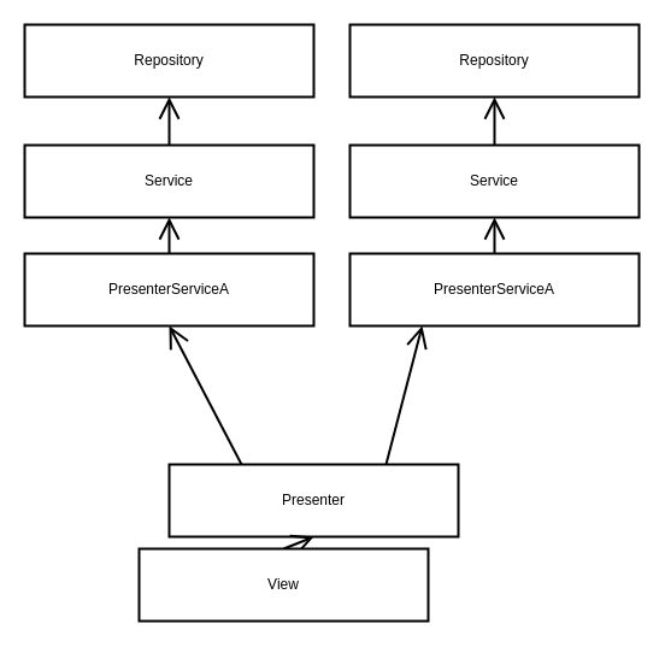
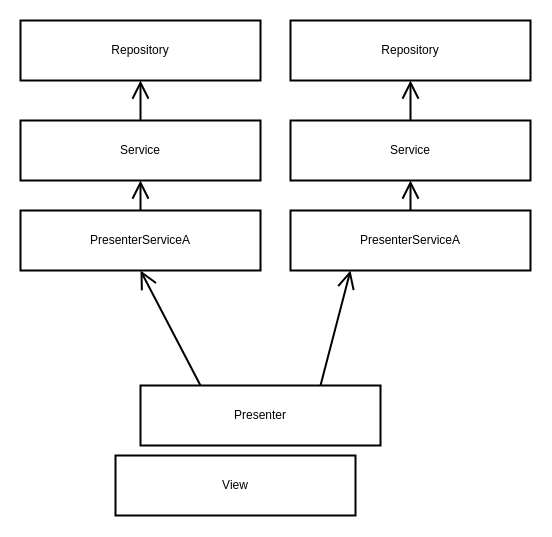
- <mxCell id="5" style="edgeStyle=none;curved=1;rounded=0;orthogonalLoop=1;jettySize=auto;html=1;exitX=0.5;exitY=0;exitDx=0;exitDy=0;entryX=0.5;entryY=1;entryDx=0;entryDy=0;endArrow=open;startSize=14;endSize=14;sourcePerimeterSpacing=8;targetPerimeterSpacing=8;strokeWidth=2;" edge="1" parent="1" source="6" target="4"><mxGeometry relative="1" as="geometry" /></mxCell>
